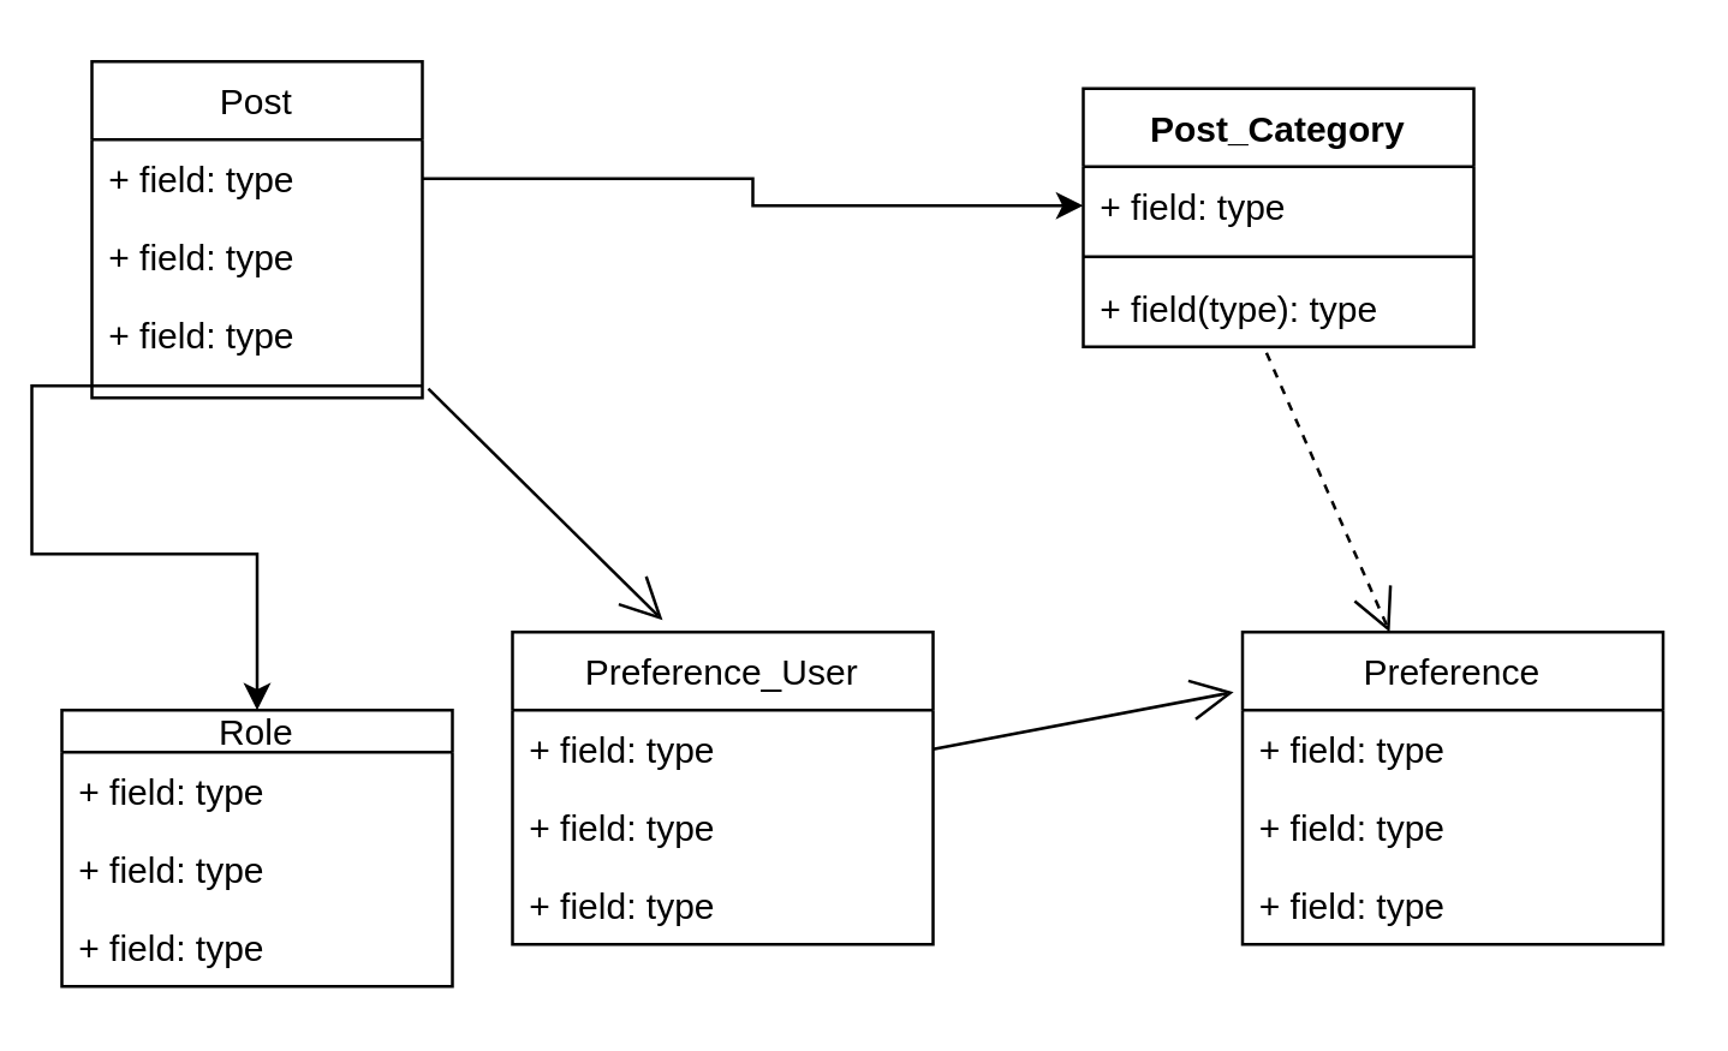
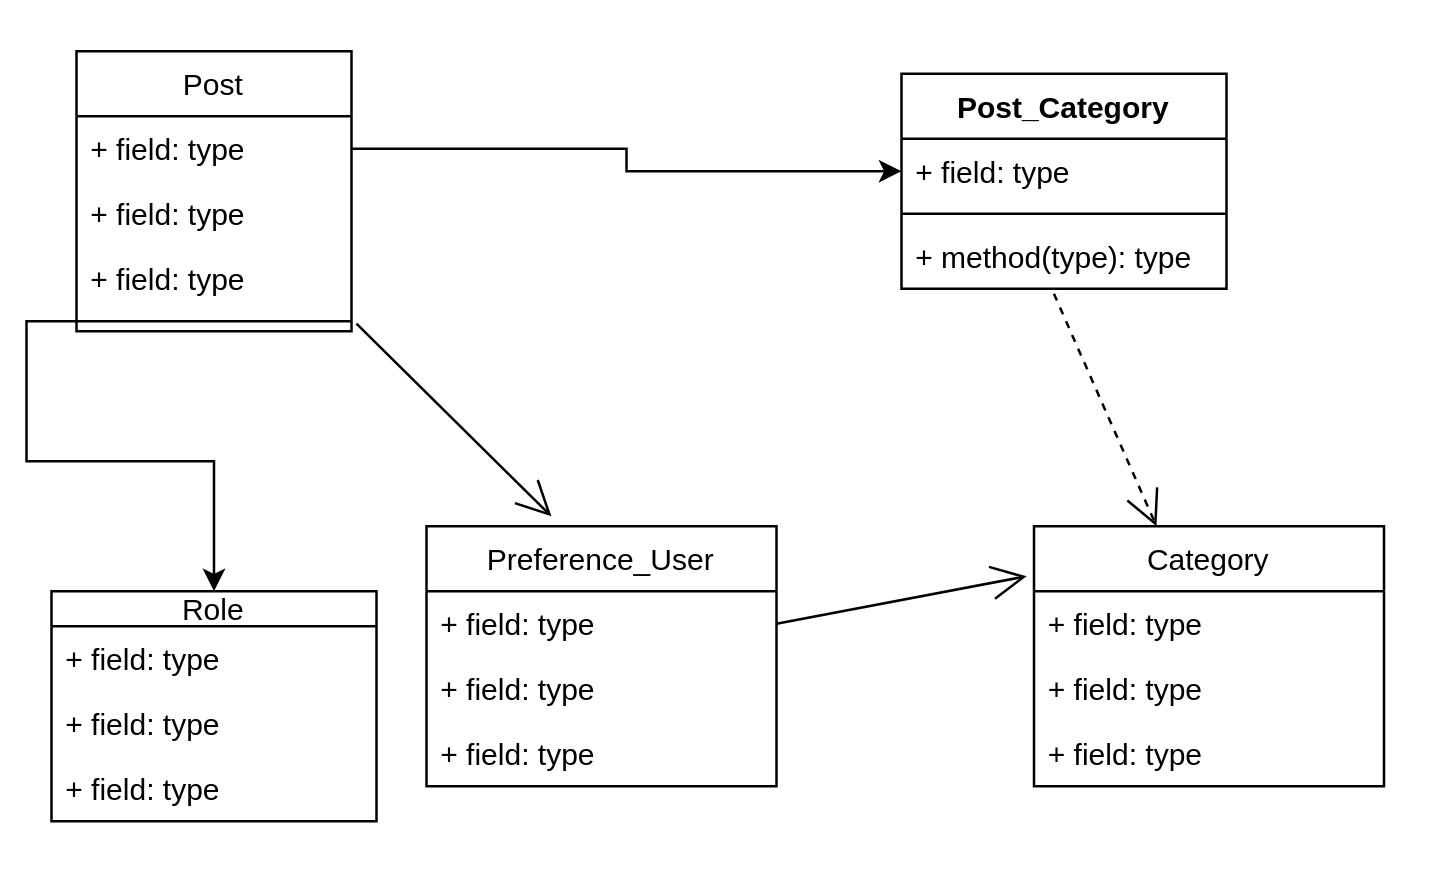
- <mxCell id="10" value="+ field(type): type" style="text;strokeColor=none;fillColor=none;align=left;verticalAlign=top;spacingLeft=4;spacingRight=4;overflow=hidden;rotatable=0;points=[[0,0.5],[1,0.5]];portConstraint=eastwest;" parent="7" vertex="1"><mxGeometry y="60" width="130" height="26" as="geometry" /></mxCell>
+ <mxCell id="10" value="+ method(type): type" style="text;strokeColor=none;fillColor=none;align=left;verticalAlign=top;spacingLeft=4;spacingRight=4;overflow=hidden;rotatable=0;points=[[0,0.5],[1,0.5]];portConstraint=eastwest;" parent="7" vertex="1"><mxGeometry y="60" width="130" height="26" as="geometry" /></mxCell>
- <mxCell id="11" value="Preference" style="swimlane;fontStyle=0;childLayout=stackLayout;horizontal=1;startSize=26;fillColor=none;horizontalStack=0;resizeParent=1;resizeParentMax=0;resizeLast=0;collapsible=1;marginBottom=0;" parent="1" vertex="1"><mxGeometry x="413" y="210" width="140" height="104" as="geometry" /></mxCell>
+ <mxCell id="11" value="Category" style="swimlane;fontStyle=0;childLayout=stackLayout;horizontal=1;startSize=26;fillColor=none;horizontalStack=0;resizeParent=1;resizeParentMax=0;resizeLast=0;collapsible=1;marginBottom=0;" parent="1" vertex="1"><mxGeometry x="413" y="210" width="140" height="104" as="geometry" /></mxCell>
